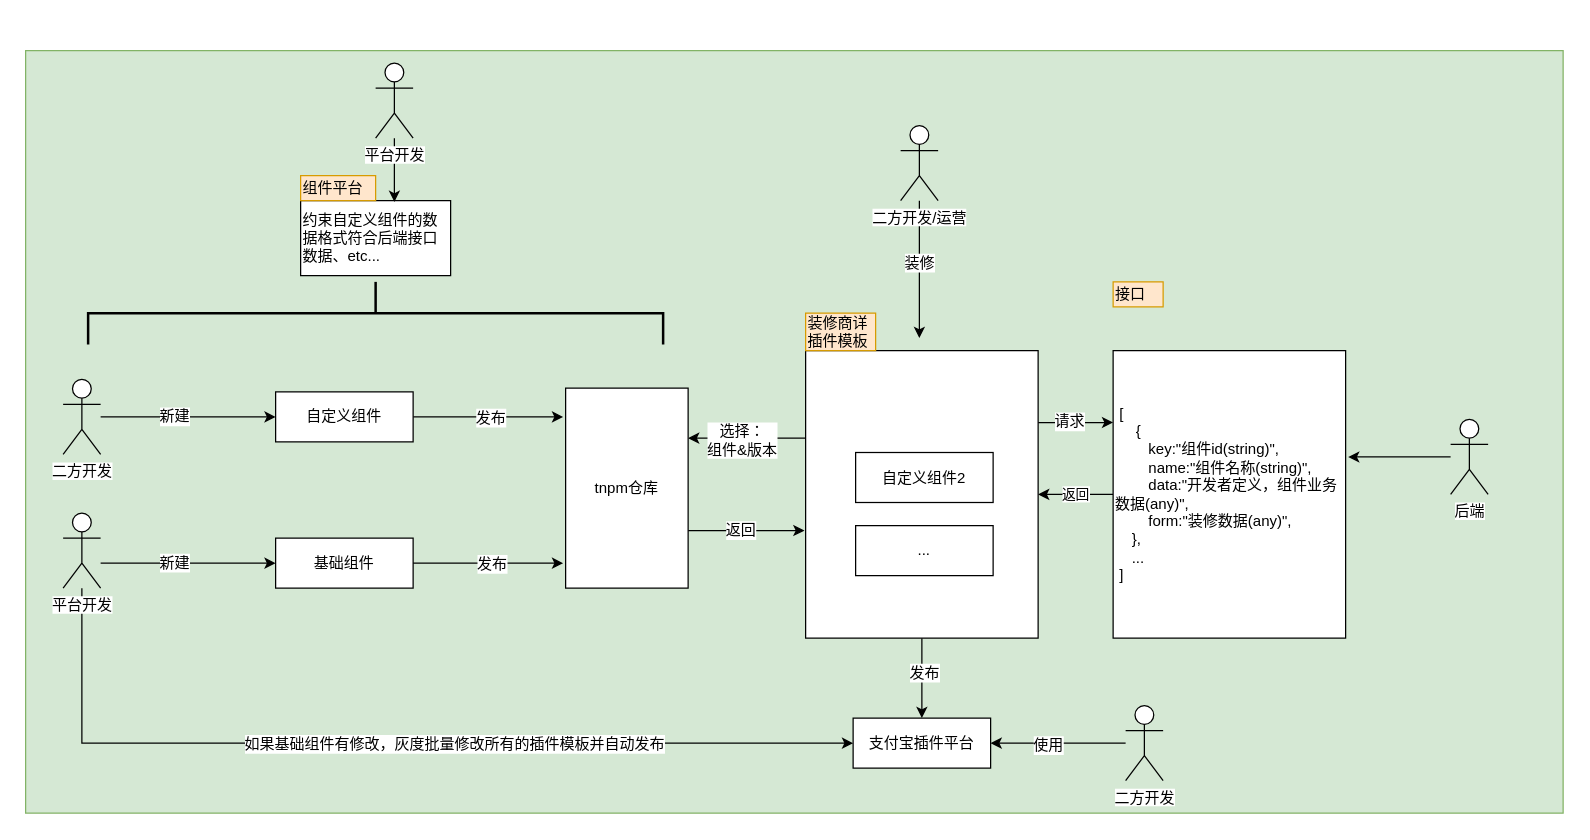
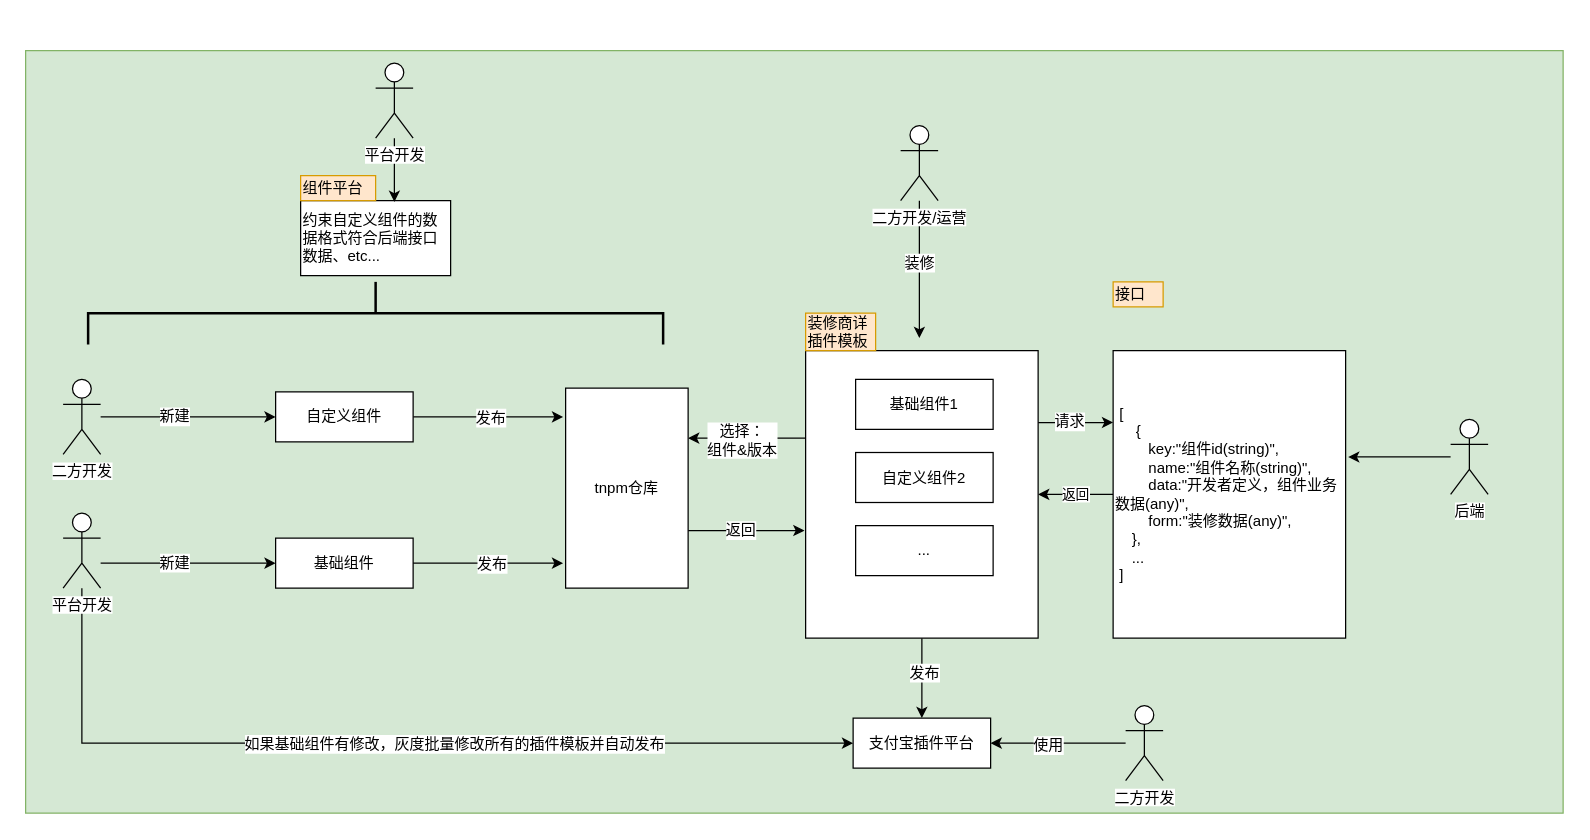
+ <mxCell id="21" value="基础组件1" style="rounded=0;whiteSpace=wrap;html=1;" vertex="1" parent="1"><mxGeometry x="684" y="303" width="110" height="40" as="geometry" /></mxCell>
